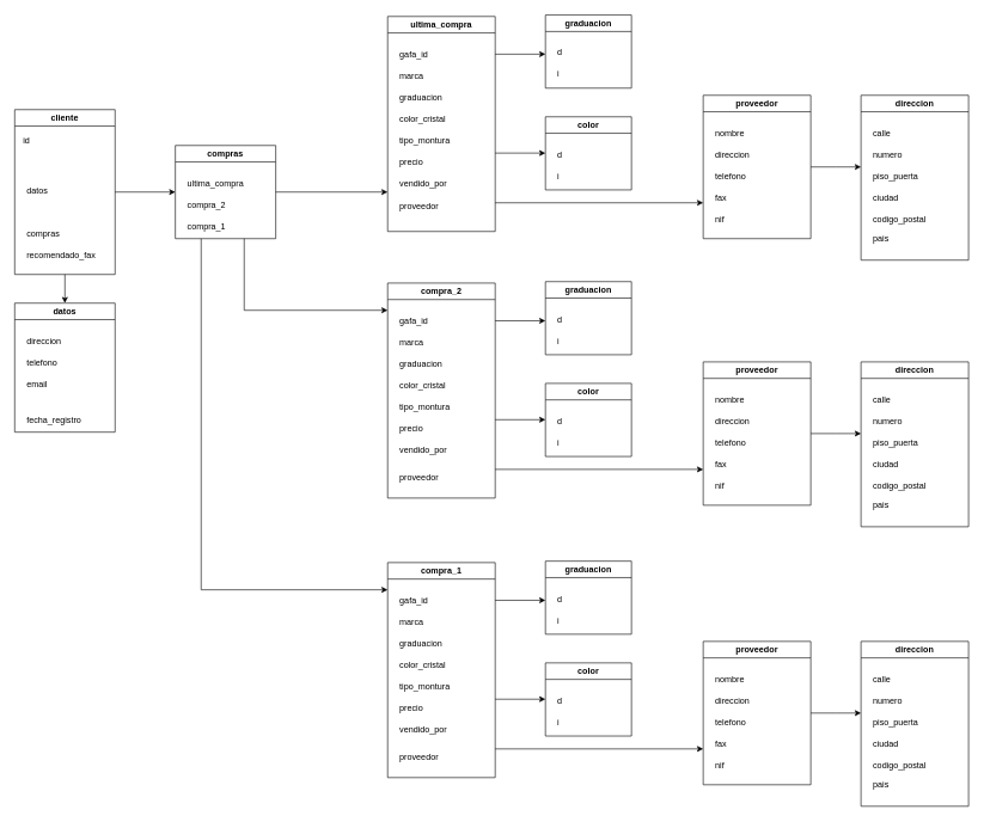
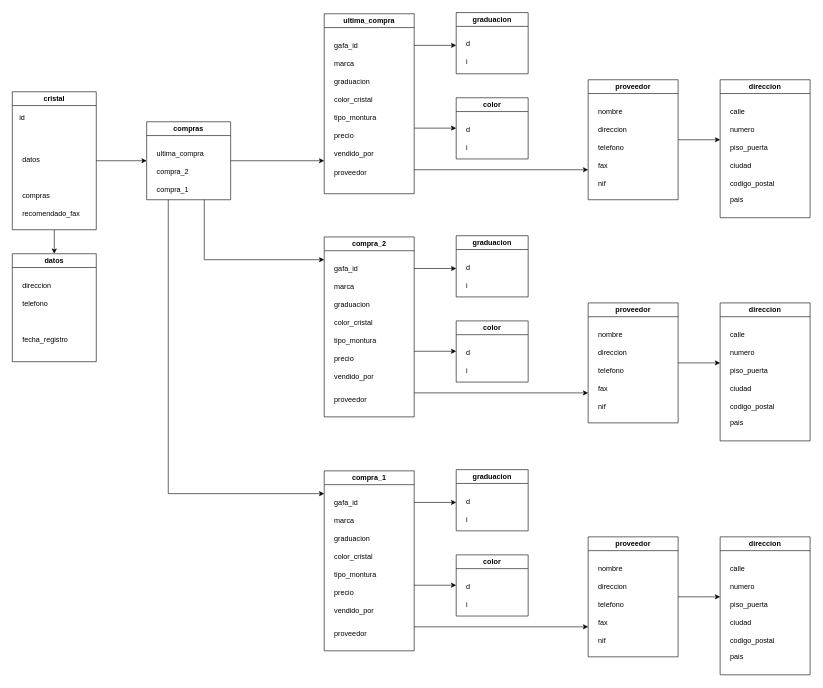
- <mxCell id="4" value="cliente" style="swimlane;whiteSpace=wrap;html=1;" vertex="1" parent="1"><mxGeometry x="20" y="152" width="140" height="230" as="geometry" /></mxCell>
+ <mxCell id="4" value="cristal" style="swimlane;whiteSpace=wrap;html=1;" vertex="1" parent="1"><mxGeometry x="20" y="152" width="140" height="230" as="geometry" /></mxCell>
- <mxCell id="11" value="email" style="text;html=1;align=left;verticalAlign=middle;resizable=0;points=[];autosize=1;strokeColor=none;fillColor=none;" vertex="1" parent="9"><mxGeometry x="15" y="98" width="50" height="30" as="geometry" /></mxCell>
- <mxCell id="12" value="fecha_registro" style="text;html=1;align=left;verticalAlign=middle;resizable=0;points=[];autosize=1;strokeColor=none;fillColor=none;" vertex="1" parent="9"><mxGeometry x="15" y="148" width="100" height="30" as="geometry" /></mxCell>
+ <mxCell id="12" value="fecha_registro" style="text;html=1;align=left;verticalAlign=middle;resizable=0;points=[];autosize=1;strokeColor=none;fillColor=none;" vertex="1" parent="9"><mxGeometry x="15" y="128" width="100" height="30" as="geometry" /></mxCell>
